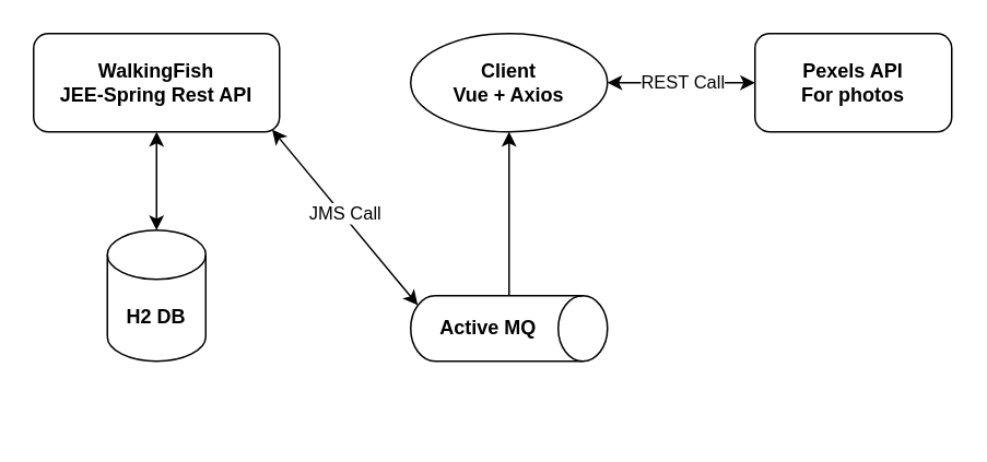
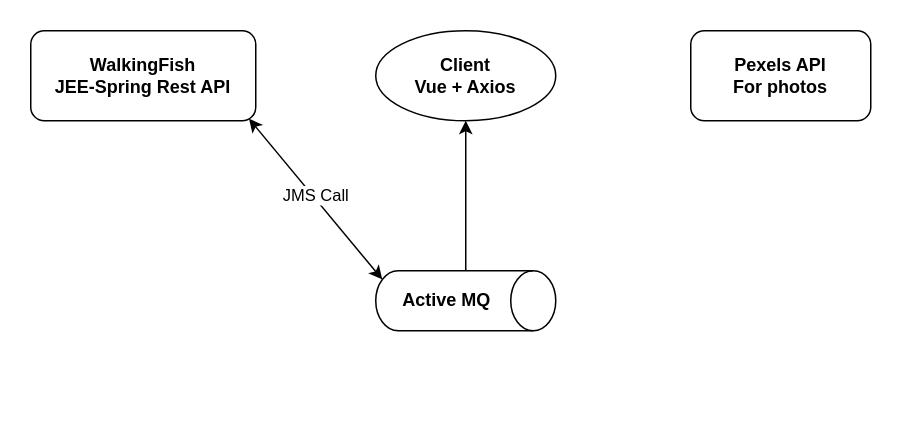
- <mxCell id="8" style="edgeStyle=orthogonalEdgeStyle;rounded=0;orthogonalLoop=1;jettySize=auto;html=1;entryX=0;entryY=0.5;entryDx=0;entryDy=0;startArrow=classic;startFill=1;" edge="1" parent="1" source="11" target="12"><mxGeometry relative="1" as="geometry" /></mxCell>
- <mxCell id="9" value="REST Call" style="edgeLabel;html=1;align=center;verticalAlign=middle;resizable=0;points=[];" vertex="1" connectable="0" parent="8"><mxGeometry x="0.075" y="1" relative="1" as="geometry"><mxPoint x="-3" as="offset" /></mxGeometry></mxCell>
- <mxCell id="2" style="edgeStyle=orthogonalEdgeStyle;rounded=0;orthogonalLoop=1;jettySize=auto;html=1;entryX=0.5;entryY=0;entryDx=0;entryDy=0;entryPerimeter=0;startArrow=classic;startFill=1;" edge="1" parent="1" source="5" target="6"><mxGeometry relative="1" as="geometry" /></mxCell>
- <mxCell id="6" value="H2 DB" style="shape=cylinder3;whiteSpace=wrap;html=1;boundedLbl=1;backgroundOutline=1;size=15;fontStyle=1" vertex="1" parent="1"><mxGeometry x="65" y="140" width="60" height="80" as="geometry" /></mxCell>
